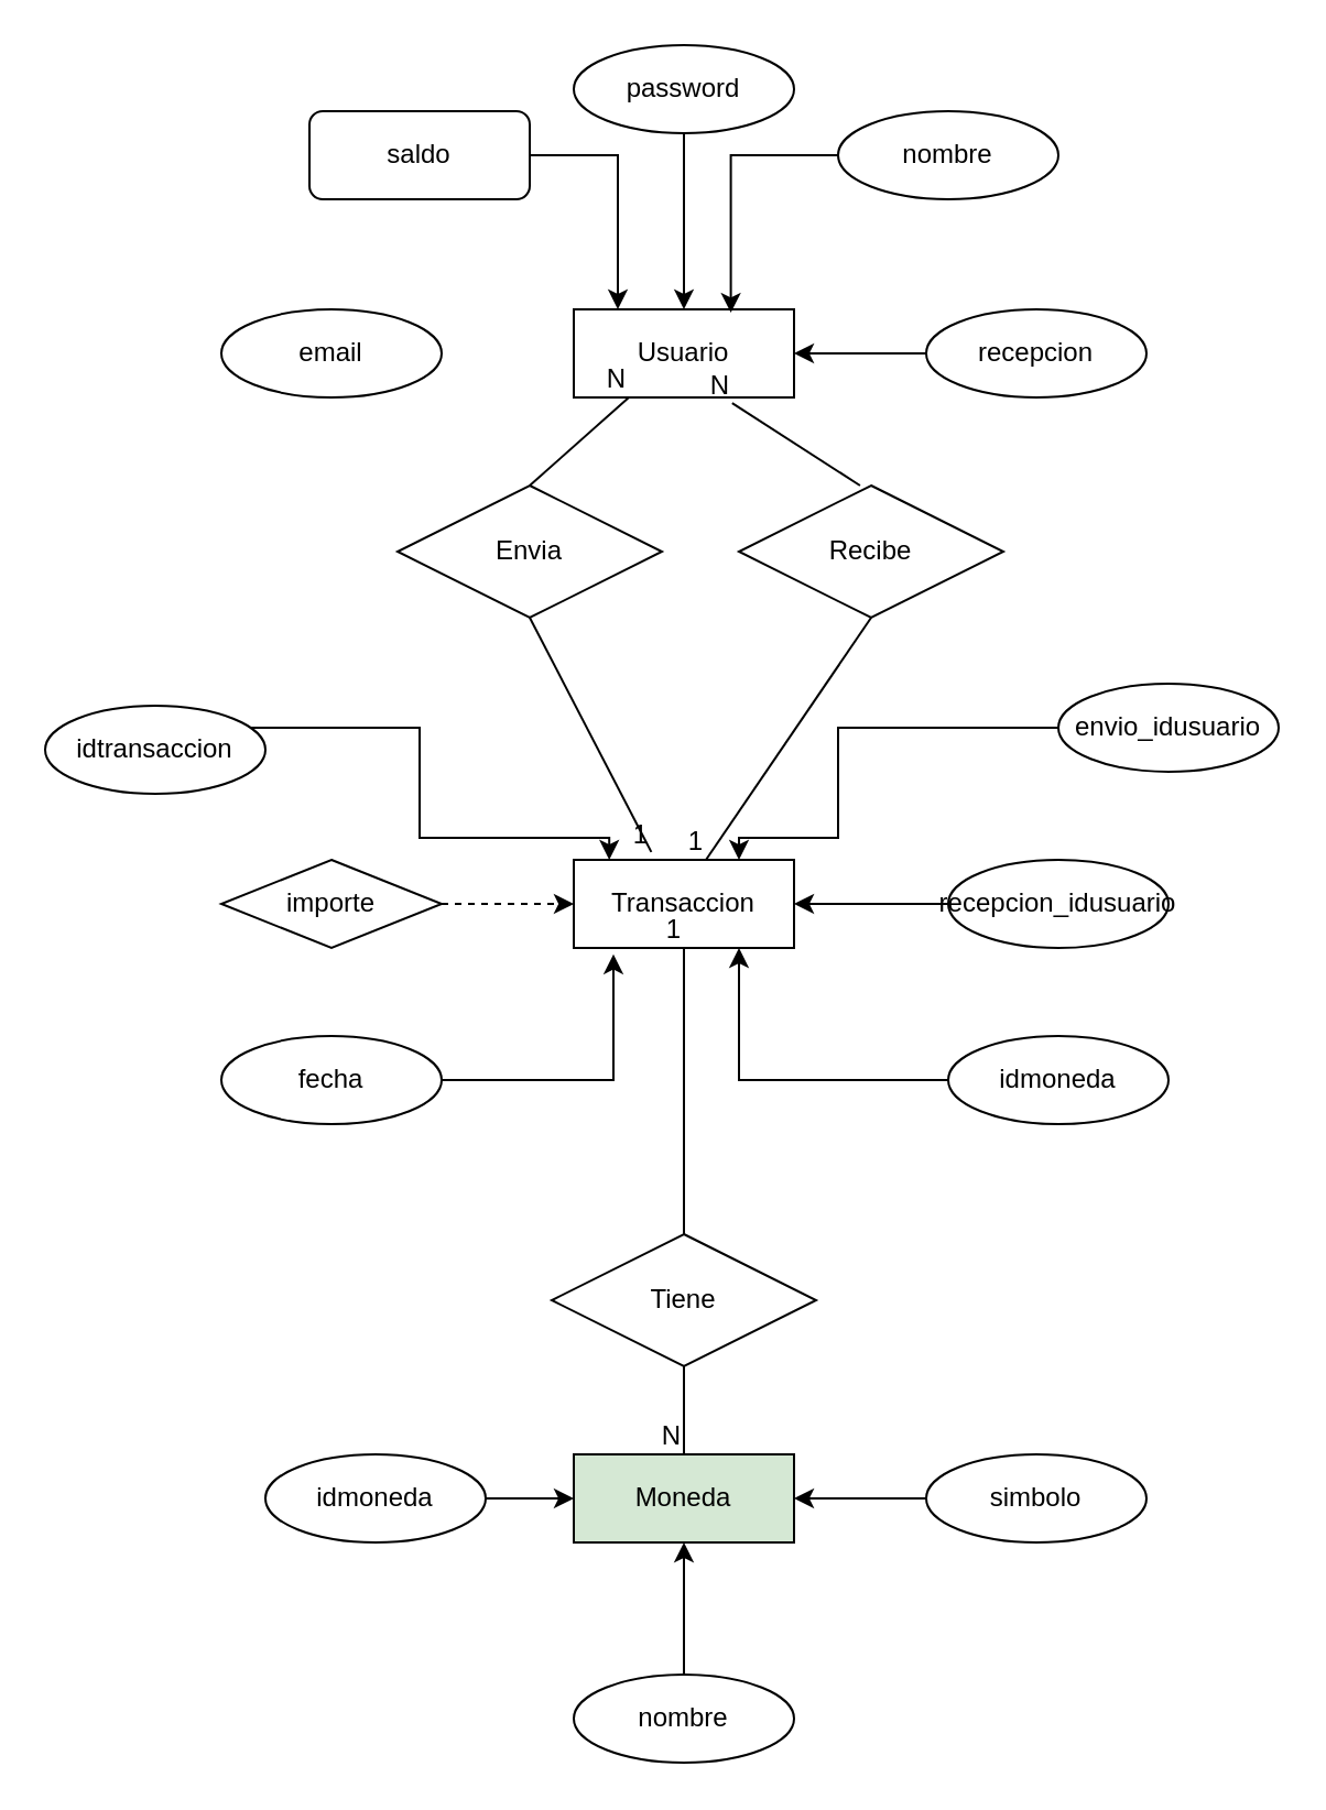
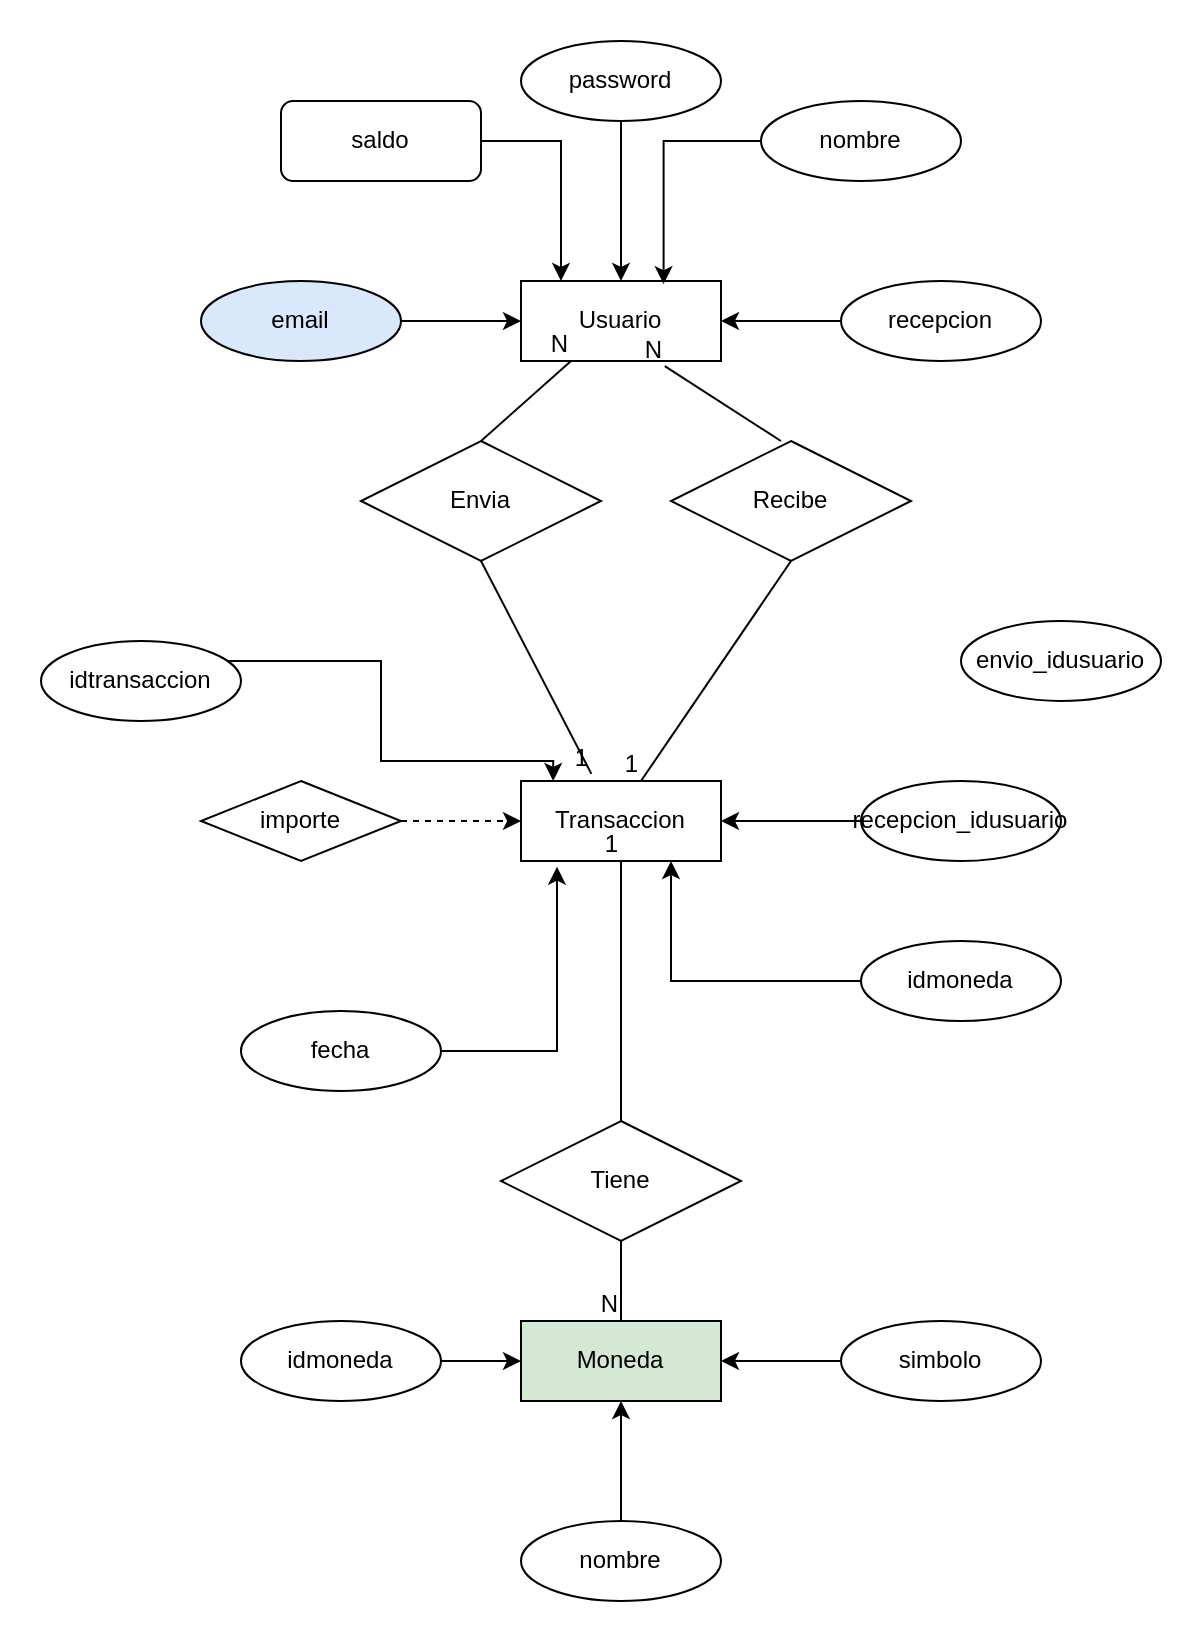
- <mxCell id="8" value="email" style="ellipse;whiteSpace=wrap;html=1;align=center;" vertex="1" parent="1"><mxGeometry x="100" y="140" width="100" height="40" as="geometry" /></mxCell>
+ <mxCell id="8" value="email" style="ellipse;whiteSpace=wrap;html=1;align=center;fillColor=#dae8fc;" vertex="1" parent="1"><mxGeometry x="100" y="140" width="100" height="40" as="geometry" /></mxCell>
+ <mxCell id="14" style="edgeStyle=orthogonalEdgeStyle;rounded=0;orthogonalLoop=1;jettySize=auto;html=1;entryX=0;entryY=0.5;entryDx=0;entryDy=0;" edge="1" parent="1" source="8" target="2"><mxGeometry relative="1" as="geometry" /></mxCell>
- <mxCell id="21" style="edgeStyle=orthogonalEdgeStyle;rounded=0;orthogonalLoop=1;jettySize=auto;html=1;entryX=0.75;entryY=0;entryDx=0;entryDy=0;" edge="1" parent="1" source="22" target="3"><mxGeometry relative="1" as="geometry"><Array as="points"><mxPoint x="380" y="330" /><mxPoint x="380" y="380" /><mxPoint x="335" y="380" /></Array></mxGeometry></mxCell>
- <mxCell id="30" value="fecha" style="ellipse;whiteSpace=wrap;html=1;align=center;" vertex="1" parent="1"><mxGeometry x="100" y="470" width="100" height="40" as="geometry" /></mxCell>
+ <mxCell id="30" value="fecha" style="ellipse;whiteSpace=wrap;html=1;align=center;" vertex="1" parent="1"><mxGeometry x="120" y="505" width="100" height="40" as="geometry" /></mxCell>
